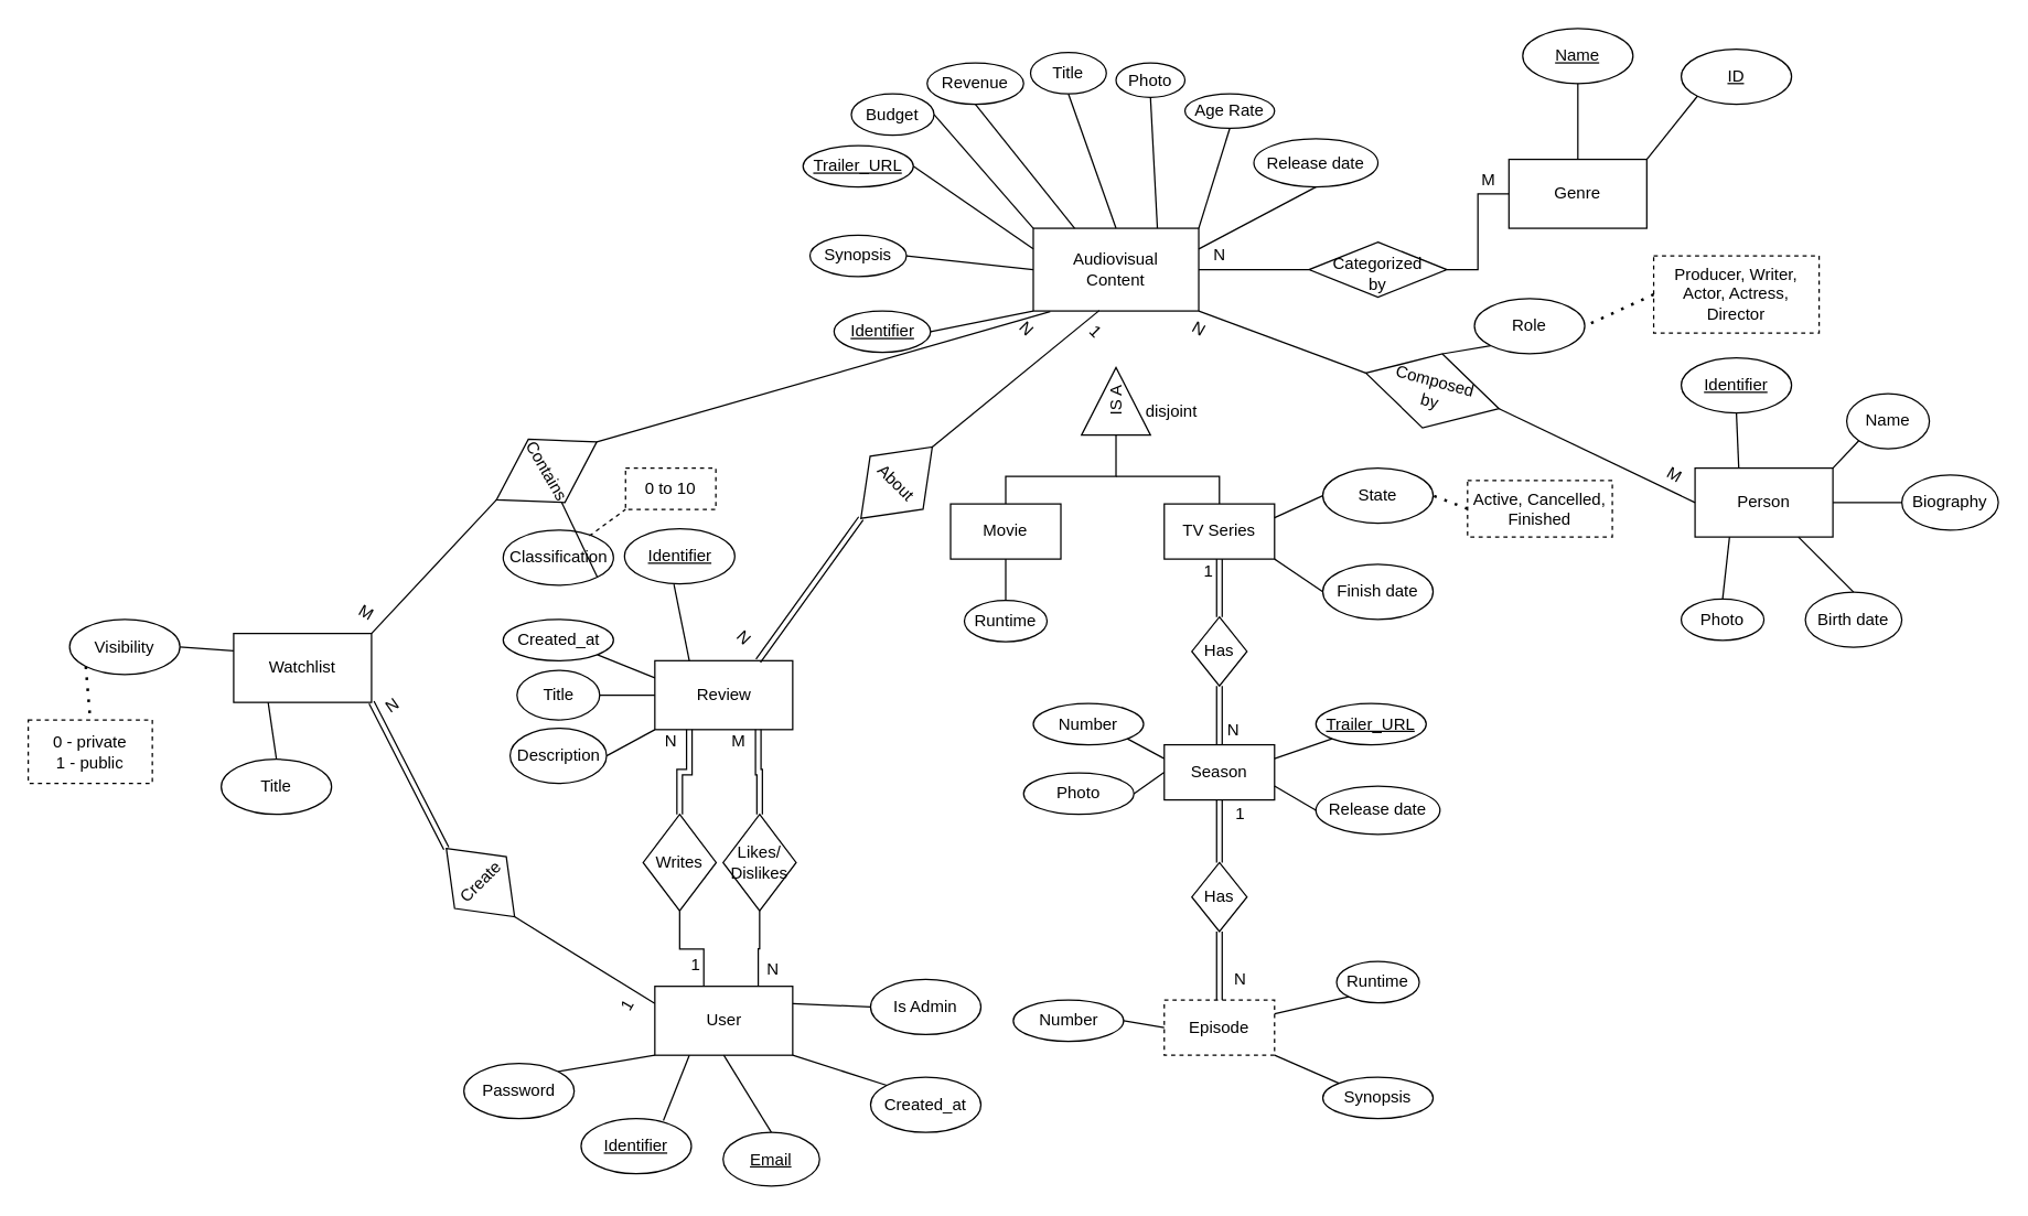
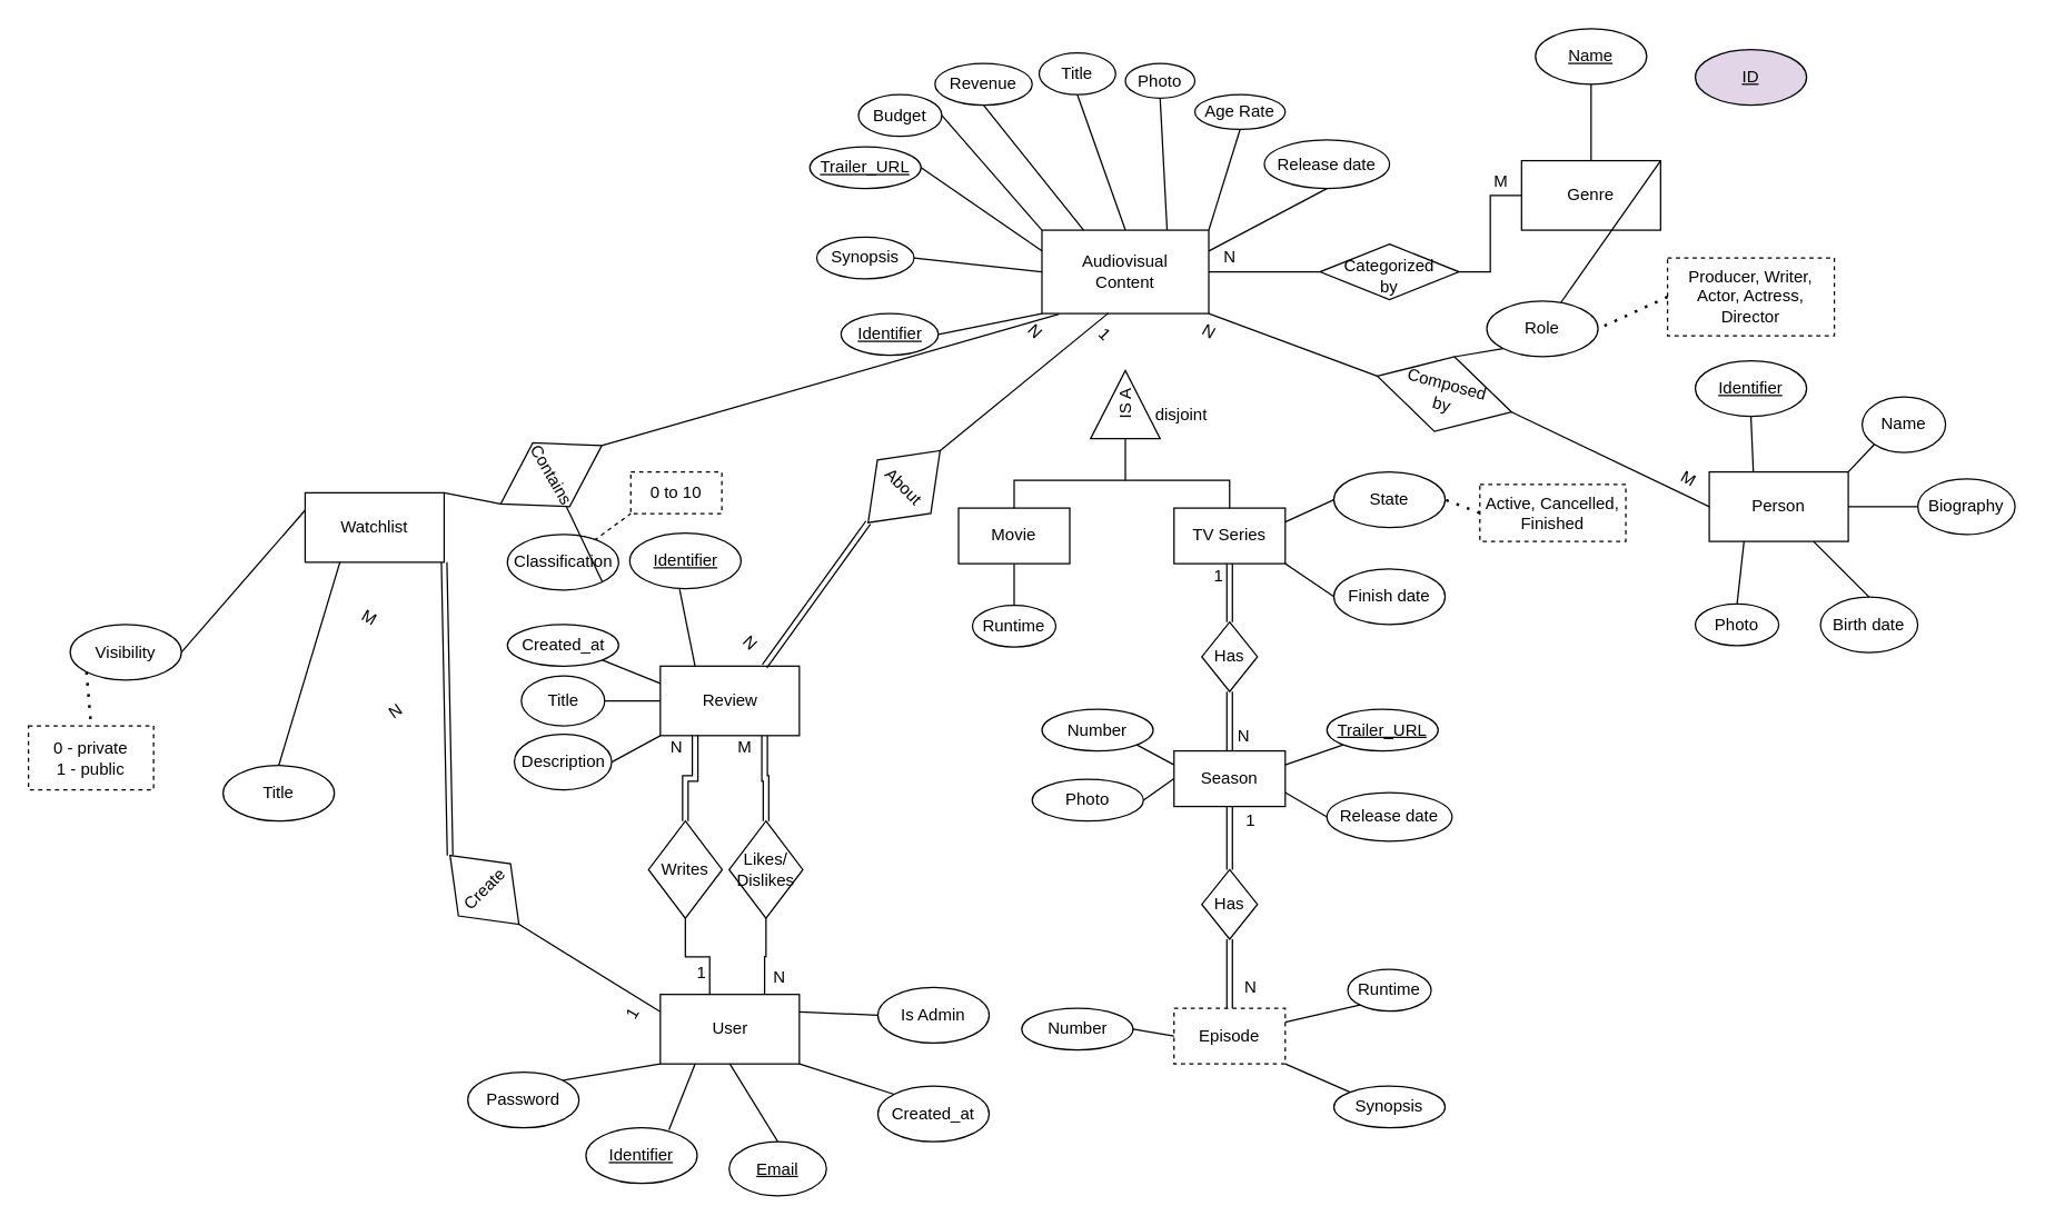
- <mxCell id="146" value="&lt;u&gt;ID&lt;/u&gt;" style="ellipse;whiteSpace=wrap;html=1;" vertex="1" parent="1"><mxGeometry x="1219" y="35" width="80" height="40" as="geometry" /></mxCell>
+ <mxCell id="146" value="&lt;u&gt;ID&lt;/u&gt;" style="ellipse;whiteSpace=wrap;html=1;fillColor=#e1d5e7;" vertex="1" parent="1"><mxGeometry x="1219" y="35" width="80" height="40" as="geometry" /></mxCell>
- <mxCell id="147" value="" style="endArrow=none;html=1;rounded=0;entryX=0;entryY=1;entryDx=0;entryDy=0;exitX=1;exitY=0;exitDx=0;exitDy=0;" edge="1" parent="1" source="35" target="146"><mxGeometry width="50" height="50" relative="1" as="geometry"><mxPoint x="1154" y="125" as="sourcePoint" /><mxPoint x="1154" y="70" as="targetPoint" /></mxGeometry></mxCell>
+ <mxCell id="147" value="" style="endArrow=none;html=1;rounded=0;exitX=1;exitY=0;exitDx=0;exitDy=0;" edge="1" parent="1" source="35" target="77"><mxGeometry width="50" height="50" relative="1" as="geometry"><mxPoint x="1154" y="125" as="sourcePoint" /><mxPoint x="1154" y="70" as="targetPoint" /></mxGeometry></mxCell>
- <mxCell id="69" value="Watchlist" style="rounded=0;whiteSpace=wrap;html=1;" parent="1" vertex="1"><mxGeometry x="169" y="459" width="100" height="50" as="geometry" /></mxCell>
+ <mxCell id="69" value="Watchlist" style="rounded=0;whiteSpace=wrap;html=1;" parent="1" vertex="1"><mxGeometry x="219" y="354" width="100" height="50" as="geometry" /></mxCell>
